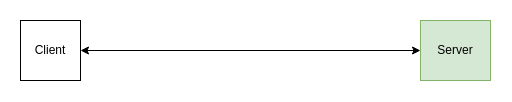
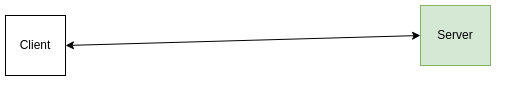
- <mxCell id="2" value="Client" style="rounded=0;whiteSpace=wrap;html=1;" parent="1" vertex="1"><mxGeometry x="20" y="20" width="60" height="60" as="geometry" /></mxCell>
+ <mxCell id="2" value="Client" style="rounded=0;whiteSpace=wrap;html=1;" parent="1" vertex="1"><mxGeometry x="5" y="15" width="60" height="60" as="geometry" /></mxCell>
- <mxCell id="3" value="Server" style="rounded=0;whiteSpace=wrap;html=1;fillColor=#d5e8d4;strokeColor=#82b366;" parent="1" vertex="1"><mxGeometry x="420" y="20" width="70" height="60" as="geometry" /></mxCell>
+ <mxCell id="3" value="Server" style="rounded=0;whiteSpace=wrap;html=1;fillColor=#d5e8d4;strokeColor=#82b366;" parent="1" vertex="1"><mxGeometry x="420" y="5" width="70" height="60" as="geometry" /></mxCell>
